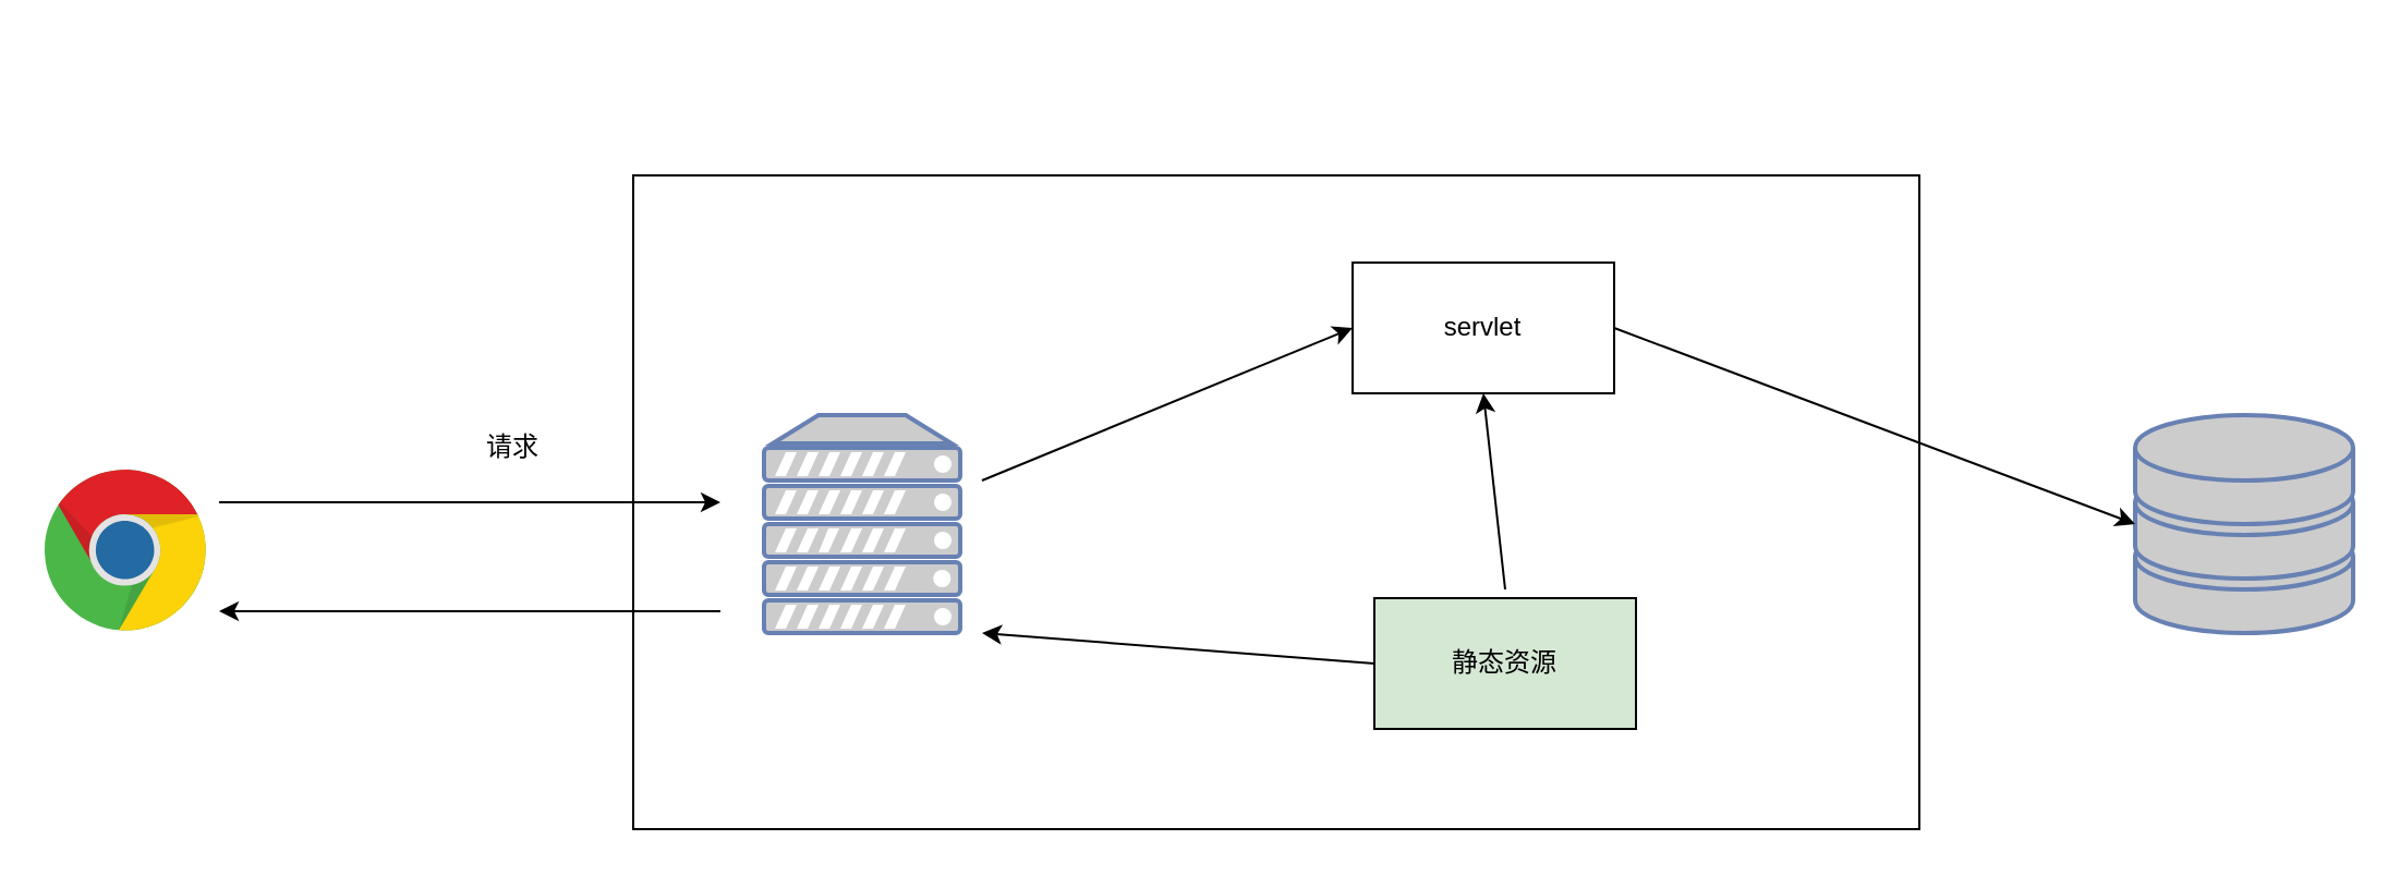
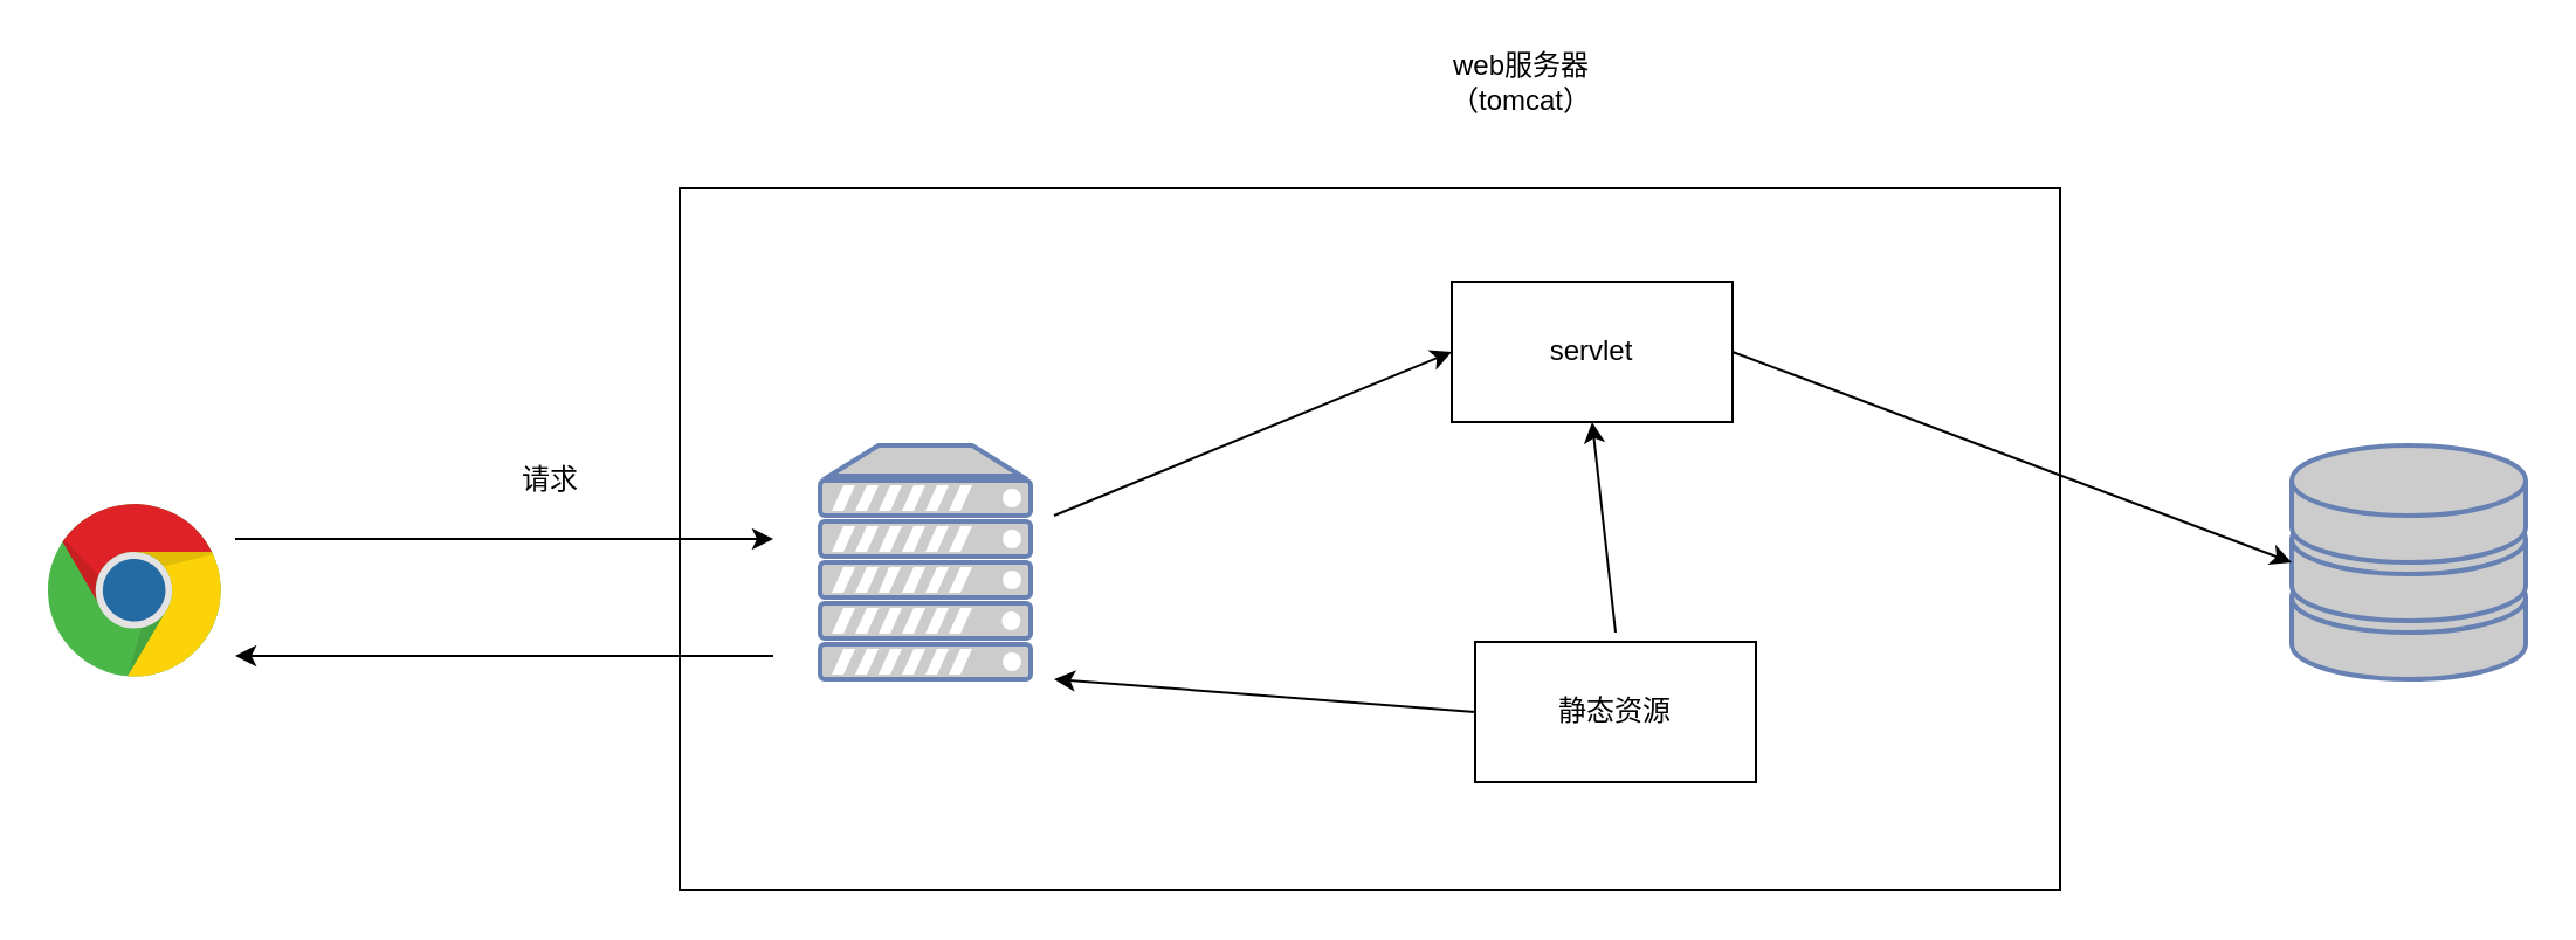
+ <mxCell id="15" value="web服务器（tomcat）" style="text;html=1;strokeColor=none;fillColor=none;align=center;verticalAlign=middle;whiteSpace=wrap;rounded=0;" vertex="1" parent="1"><mxGeometry x="620" y="20" width="60" height="30" as="geometry" /></mxCell>
- <mxCell id="9" value="静态资源" style="rounded=0;whiteSpace=wrap;html=1;fillColor=#d5e8d4;" vertex="1" parent="1"><mxGeometry x="630" y="274" width="120" height="60" as="geometry" /></mxCell>
+ <mxCell id="9" value="静态资源" style="rounded=0;whiteSpace=wrap;html=1;" vertex="1" parent="1"><mxGeometry x="630" y="274" width="120" height="60" as="geometry" /></mxCell>
